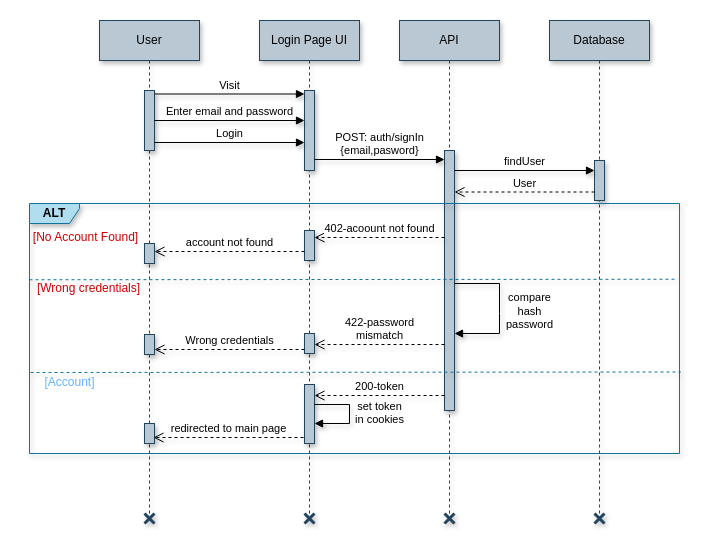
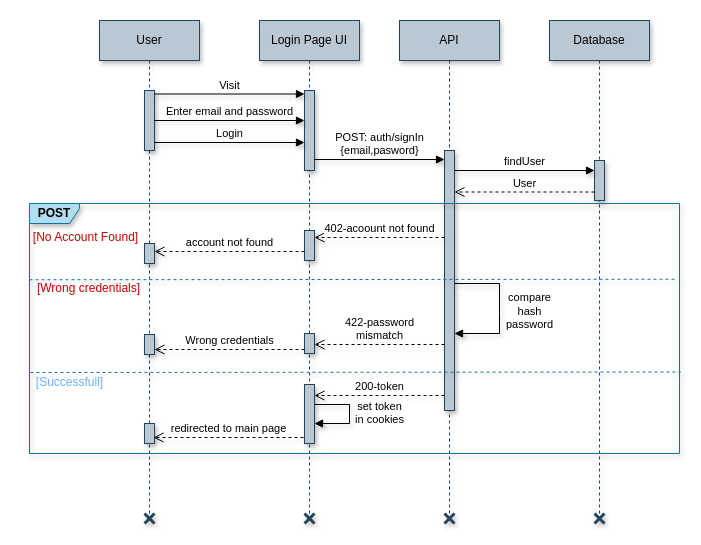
- <mxCell id="18" value="ALT" style="shape=umlFrame;whiteSpace=wrap;html=1;pointerEvents=0;width=50;height=20;fillColor=#b1ddf0;strokeColor=#10739e;fontStyle=1;shadow=1;" parent="1" vertex="1"><mxGeometry x="29" y="203" width="650" height="250" as="geometry" /></mxCell>
+ <mxCell id="18" value="POST" style="shape=umlFrame;whiteSpace=wrap;html=1;pointerEvents=0;width=50;height=20;fillColor=#b1ddf0;strokeColor=#10739e;fontStyle=1;shadow=1;" parent="1" vertex="1"><mxGeometry x="29" y="203" width="650" height="250" as="geometry" /></mxCell>
- <mxCell id="30" value="&lt;span&gt;&lt;font color=&quot;#66b2ff&quot;&gt;[Account]&lt;/font&gt;&lt;/span&gt;" style="text;html=1;align=center;verticalAlign=middle;resizable=0;points=[];autosize=1;strokeColor=none;fillColor=none;fontStyle=0;shadow=1;" parent="1" vertex="1"><mxGeometry x="24" y="367" width="90" height="30" as="geometry" /></mxCell>
+ <mxCell id="30" value="&lt;span&gt;&lt;font color=&quot;#66b2ff&quot;&gt;[Successfull]&lt;/font&gt;&lt;/span&gt;" style="text;html=1;align=center;verticalAlign=middle;resizable=0;points=[];autosize=1;strokeColor=none;fillColor=none;fontStyle=0;shadow=1;" parent="1" vertex="1"><mxGeometry x="24" y="367" width="90" height="30" as="geometry" /></mxCell>
